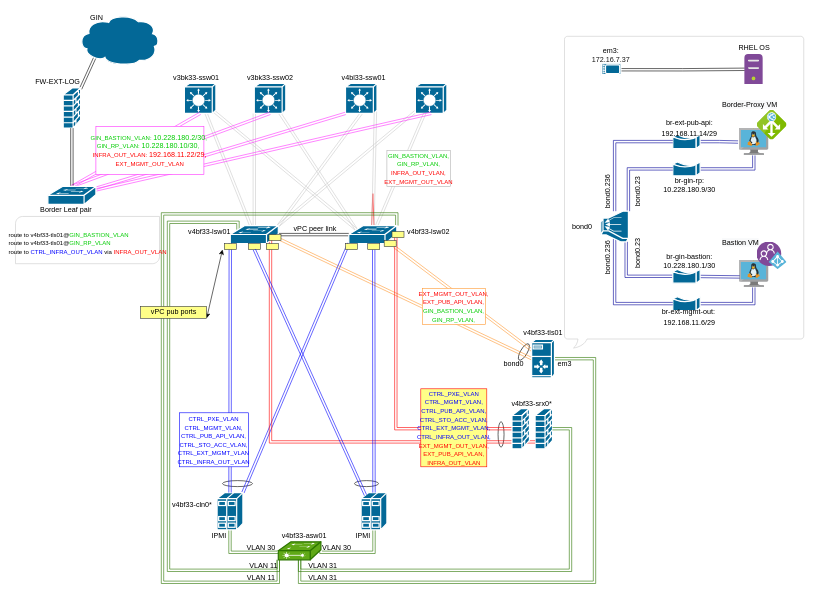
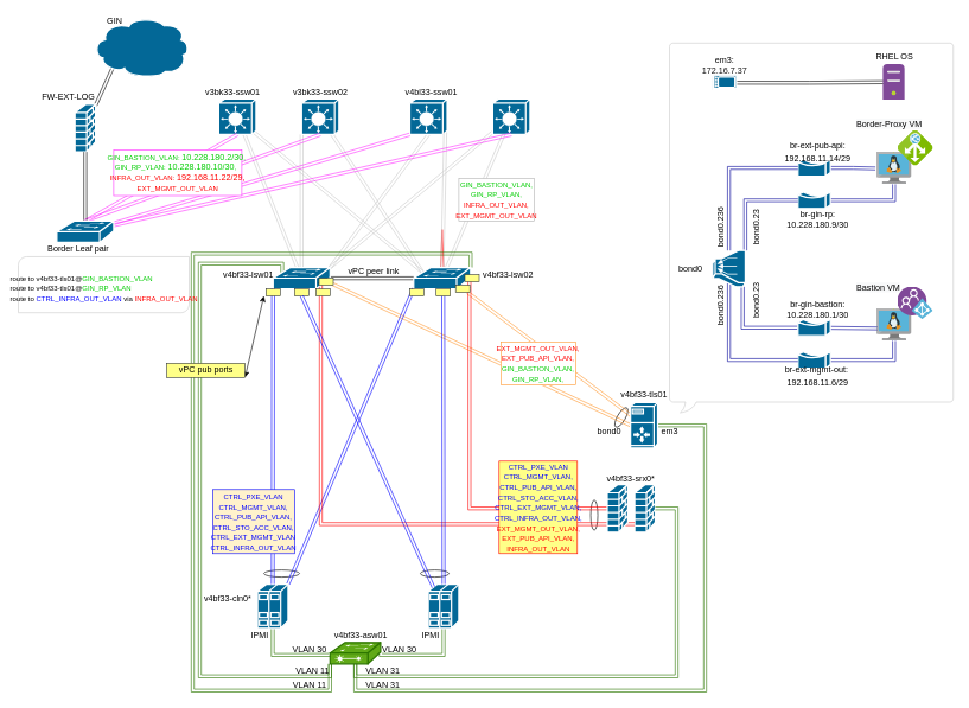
- <mxCell id="115" value="&lt;font color=&quot;#00cc00&quot;&gt;&lt;font face=&quot;calibri, sans-serif&quot;&gt;&lt;span style=&quot;text-transform: uppercase&quot;&gt;&lt;span style=&quot;font-size: 10px&quot;&gt;GIN_BASTION_VLAN:&amp;nbsp;&lt;/span&gt;&lt;font style=&quot;font-size: 12px&quot;&gt;10.228.180.2/30&lt;/font&gt;&lt;/span&gt;&lt;/font&gt;&lt;font face=&quot;calibri, sans-serif&quot;&gt;&lt;span style=&quot;font-size: 10px ; text-transform: uppercase&quot;&gt;,&amp;nbsp; GIN_RP_VLAN:&amp;nbsp;&lt;/span&gt;&lt;/font&gt;&lt;/font&gt;&lt;font face=&quot;calibri, sans-serif&quot; style=&quot;color: rgb(0 , 204 , 0)&quot;&gt;&lt;span style=&quot;text-transform: uppercase&quot;&gt;10.228.180.10/30&lt;/span&gt;&lt;/font&gt;&lt;font face=&quot;calibri, sans-serif&quot; style=&quot;color: rgb(0 , 204 , 0)&quot;&gt;&lt;span style=&quot;font-size: 10px ; text-transform: uppercase&quot;&gt;,&amp;nbsp;&amp;nbsp;&lt;/span&gt;&lt;/font&gt;&lt;span style=&quot;color: rgb(255 , 0 , 0) ; font-family: &amp;#34;calibri&amp;#34; , sans-serif ; text-transform: uppercase&quot;&gt;&lt;br&gt;&lt;span style=&quot;font-size: 10px&quot;&gt;INFRA_OU&lt;/span&gt;&lt;/span&gt;&lt;font color=&quot;#ff0000&quot; face=&quot;calibri, sans-serif&quot;&gt;&lt;span style=&quot;font-size: 10px ; text-transform: uppercase&quot;&gt;T_VLAN: &lt;/span&gt;&lt;span style=&quot;text-transform: uppercase&quot;&gt;&lt;font style=&quot;font-size: 12px&quot;&gt;192.168.11.22/29,&lt;br&gt;&lt;/font&gt;&lt;/span&gt;&lt;/font&gt;&lt;span style=&quot;color: rgb(255 , 0 , 0) ; font-family: &amp;#34;calibri&amp;#34; , sans-serif ; font-size: 10px ; text-transform: uppercase&quot;&gt;EXT_MGMT_OUT_VLAN&lt;/span&gt;&lt;font style=&quot;font-size: 10px&quot; color=&quot;#0000ff&quot;&gt;&lt;br&gt;&lt;/font&gt;" style="whiteSpace=wrap;html=1;strokeColor=#FF33FF;" parent="1" vertex="1"><mxGeometry x="159" y="210" width="180" height="80" as="geometry" /></mxCell>
+ <mxCell id="115" value="&lt;font color=&quot;#00cc00&quot;&gt;&lt;font face=&quot;calibri, sans-serif&quot;&gt;&lt;span style=&quot;text-transform: uppercase&quot;&gt;&lt;span style=&quot;font-size: 10px&quot;&gt;GIN_BASTION_VLAN:&amp;nbsp;&lt;/span&gt;&lt;font style=&quot;font-size: 12px&quot;&gt;10.228.180.2/30&lt;/font&gt;&lt;/span&gt;&lt;/font&gt;&lt;font face=&quot;calibri, sans-serif&quot;&gt;&lt;span style=&quot;font-size: 10px ; text-transform: uppercase&quot;&gt;,&amp;nbsp; GIN_RP_VLAN:&amp;nbsp;&lt;/span&gt;&lt;/font&gt;&lt;/font&gt;&lt;font face=&quot;calibri, sans-serif&quot; style=&quot;color: rgb(0 , 204 , 0)&quot;&gt;&lt;span style=&quot;text-transform: uppercase&quot;&gt;10.228.180.10/30&lt;/span&gt;&lt;/font&gt;&lt;font face=&quot;calibri, sans-serif&quot; style=&quot;color: rgb(0 , 204 , 0)&quot;&gt;&lt;span style=&quot;font-size: 10px ; text-transform: uppercase&quot;&gt;,&amp;nbsp;&amp;nbsp;&lt;/span&gt;&lt;/font&gt;&lt;span style=&quot;color: rgb(255 , 0 , 0) ; font-family: &amp;#34;calibri&amp;#34; , sans-serif ; text-transform: uppercase&quot;&gt;&lt;br&gt;&lt;span style=&quot;font-size: 10px&quot;&gt;INFRA_OU&lt;/span&gt;&lt;/span&gt;&lt;font color=&quot;#ff0000&quot; face=&quot;calibri, sans-serif&quot;&gt;&lt;span style=&quot;font-size: 10px ; text-transform: uppercase&quot;&gt;T_VLAN: &lt;/span&gt;&lt;span style=&quot;text-transform: uppercase&quot;&gt;&lt;font style=&quot;font-size: 12px&quot;&gt;192.168.11.22/29,&lt;br&gt;&lt;/font&gt;&lt;/span&gt;&lt;/font&gt;&lt;span style=&quot;color: rgb(255 , 0 , 0) ; font-family: &amp;#34;calibri&amp;#34; , sans-serif ; font-size: 10px ; text-transform: uppercase&quot;&gt;EXT_MGMT_OUT_VLAN&lt;/span&gt;&lt;font style=&quot;font-size: 10px&quot; color=&quot;#0000ff&quot;&gt;&lt;br&gt;&lt;/font&gt;" style="whiteSpace=wrap;html=1;strokeColor=#FF33FF;" parent="1" vertex="1"><mxGeometry x="159" y="210" width="180" height="64.5" as="geometry" /></mxCell>
- <mxCell id="54" value="&lt;span style=&quot;font-family: &amp;#34;calibri&amp;#34; , sans-serif ; text-transform: uppercase&quot;&gt;&lt;font style=&quot;font-size: 10px&quot; color=&quot;#0000ff&quot;&gt;CTRL_PXE_VLAN&lt;br&gt;ctrl_mgmt_vlan, ctrl_pub_api_vlan,&lt;br&gt;ctrl_sto_acc_vlan, CTRL_ext_mgmt_vlan&lt;br&gt;CTRL_INFRA_OUT_VLAN&lt;br&gt;&lt;/font&gt;&lt;/span&gt;" style="whiteSpace=wrap;html=1;strokeColor=#0000FF;" parent="1" vertex="1"><mxGeometry x="298" y="687.5" width="115" height="90" as="geometry" /></mxCell>
+ <mxCell id="54" value="&lt;span style=&quot;font-family: &amp;#34;calibri&amp;#34; , sans-serif ; text-transform: uppercase&quot;&gt;&lt;font style=&quot;font-size: 10px&quot; color=&quot;#0000ff&quot;&gt;CTRL_PXE_VLAN&lt;br&gt;ctrl_mgmt_vlan, ctrl_pub_api_vlan,&lt;br&gt;ctrl_sto_acc_vlan, CTRL_ext_mgmt_vlan&lt;br&gt;CTRL_INFRA_OUT_VLAN&lt;br&gt;&lt;/font&gt;&lt;/span&gt;" style="whiteSpace=wrap;html=1;strokeColor=#0000FF;fillColor=#fff2cc;" parent="1" vertex="1"><mxGeometry x="298" y="687.5" width="115" height="90" as="geometry" /></mxCell>
